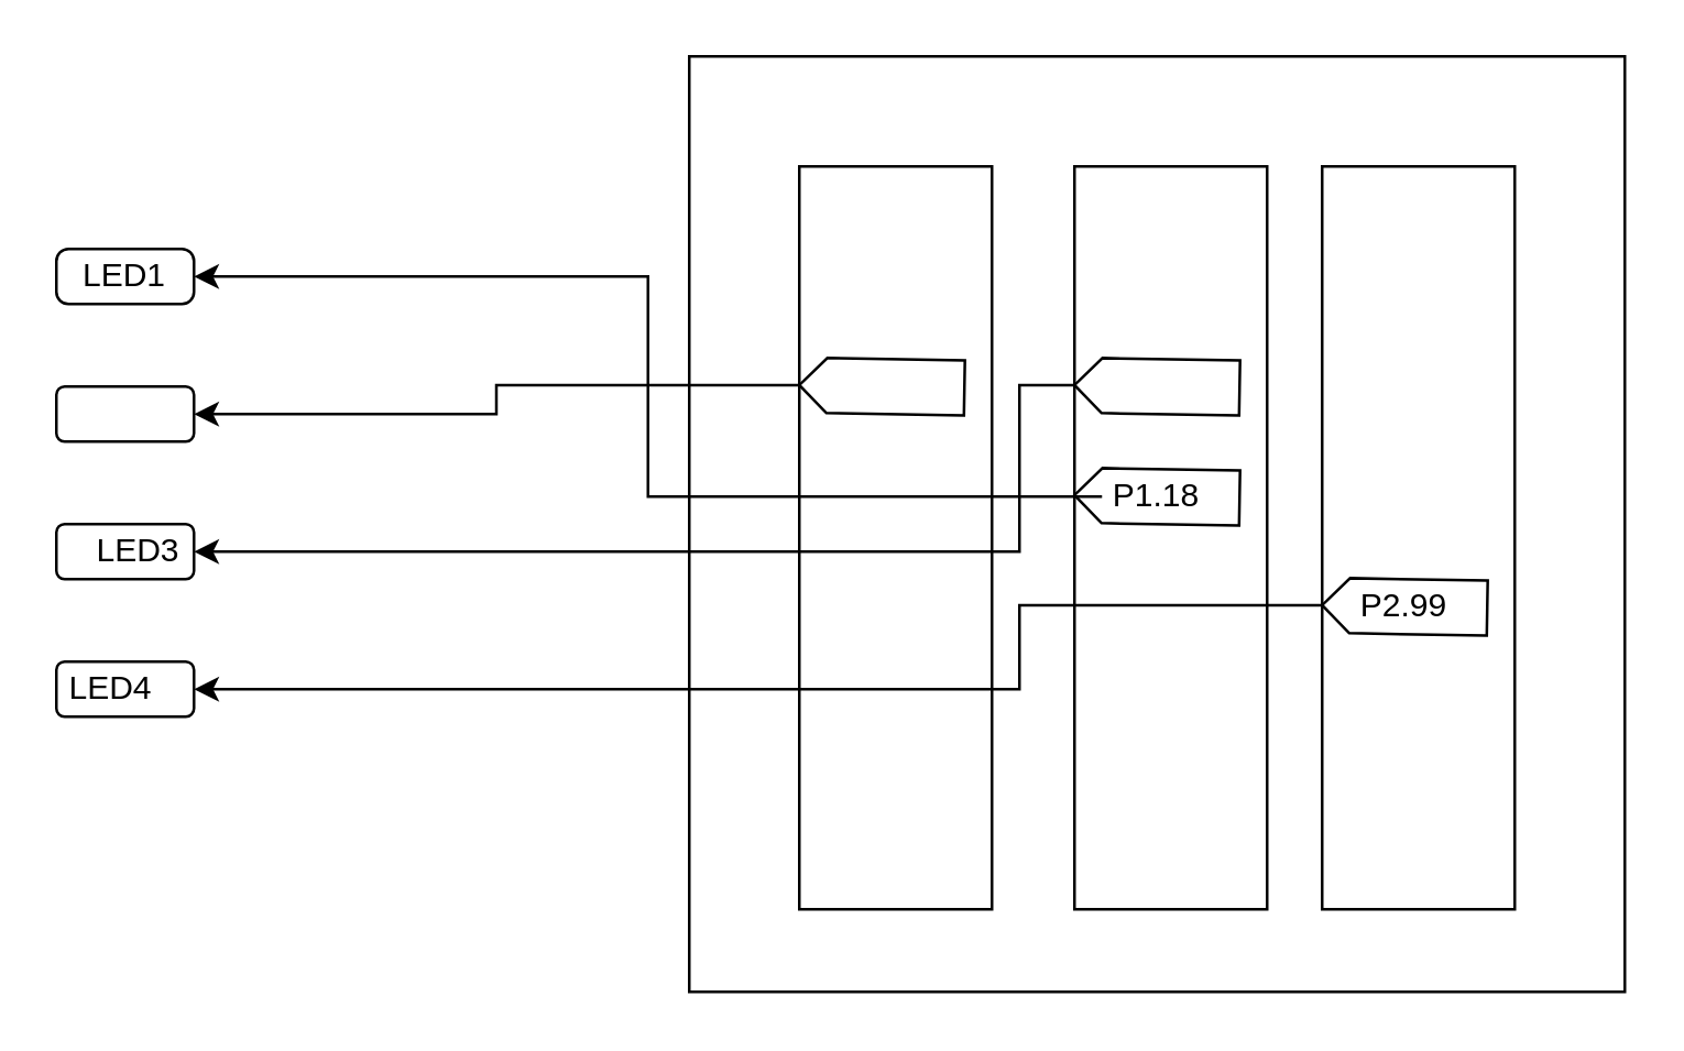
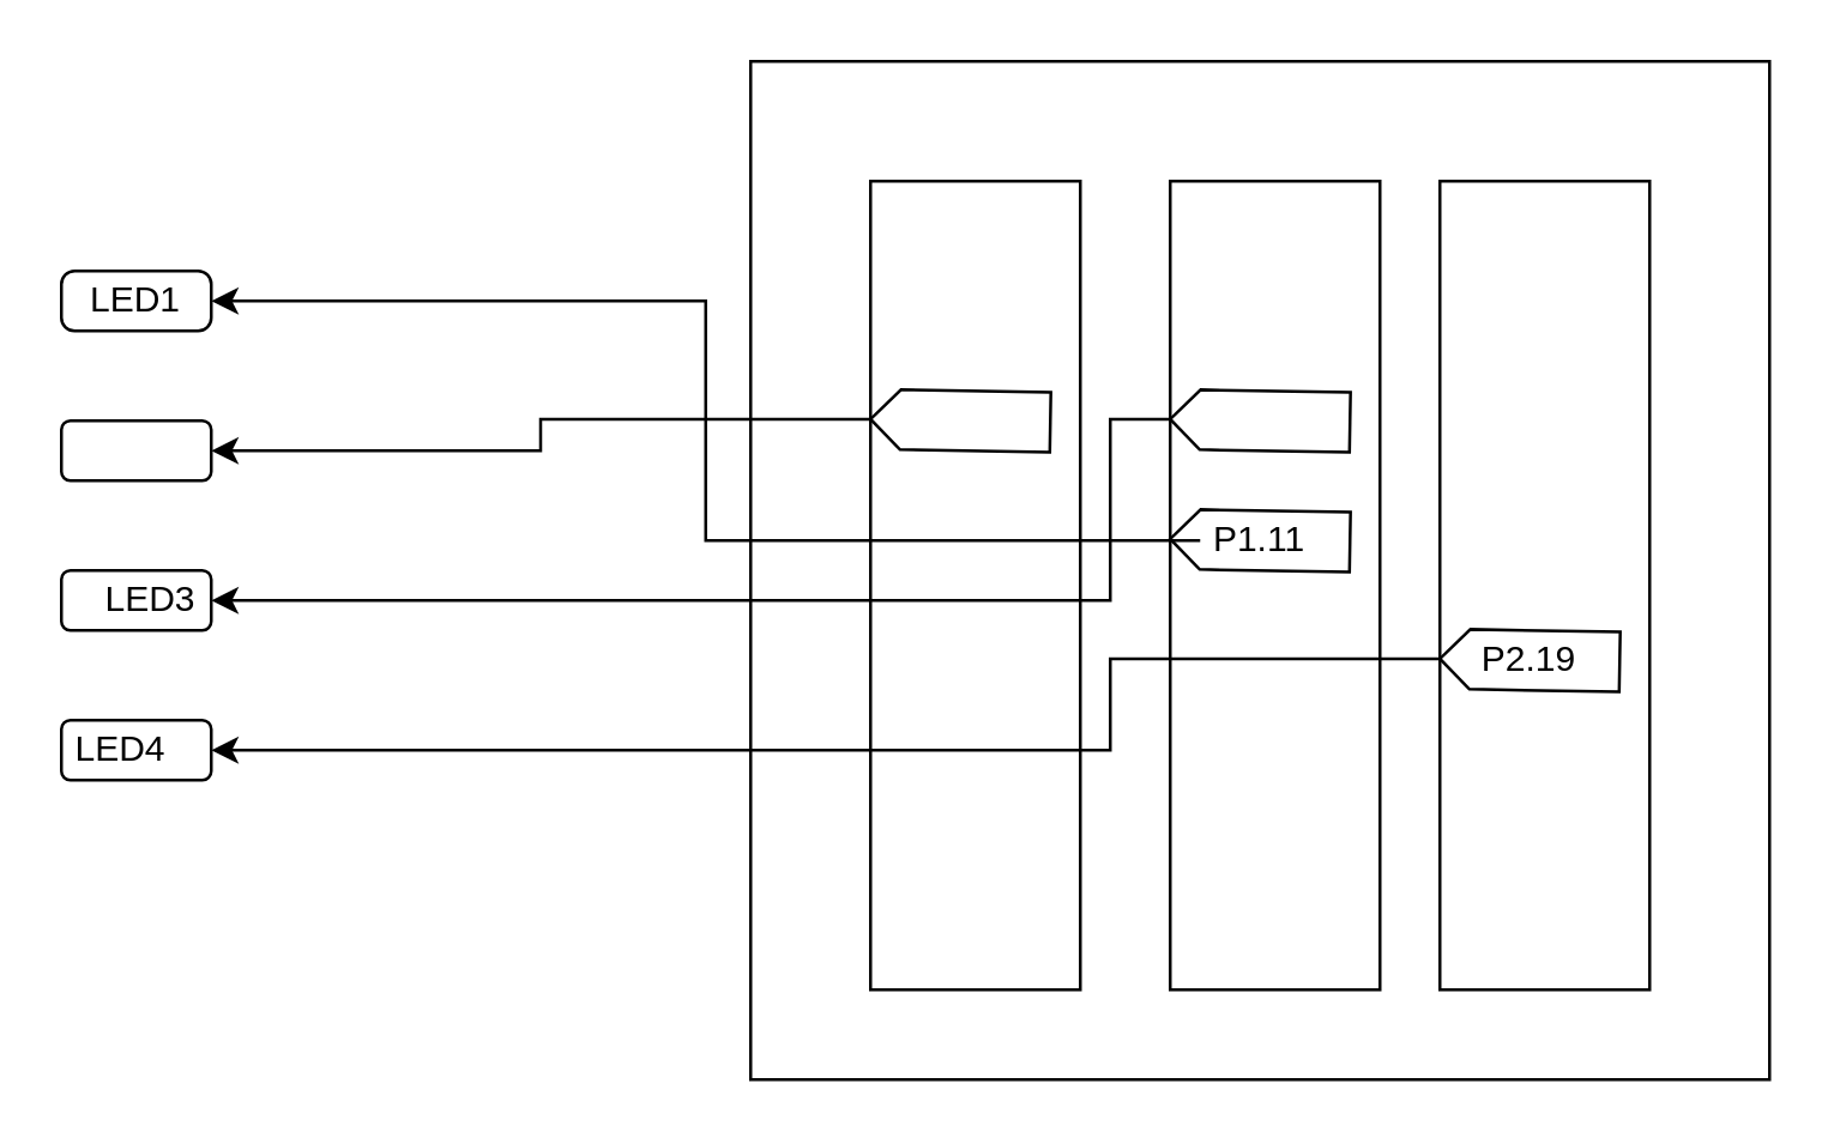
- <mxCell id="22" value="P1.18" style="text;html=1;strokeColor=none;fillColor=none;align=center;verticalAlign=middle;whiteSpace=wrap;rounded=0;" vertex="1" parent="1"><mxGeometry x="400" y="170" width="40" height="20" as="geometry" /></mxCell>
+ <mxCell id="22" value="P1.11" style="text;html=1;strokeColor=none;fillColor=none;align=center;verticalAlign=middle;whiteSpace=wrap;rounded=0;" vertex="1" parent="1"><mxGeometry x="400" y="170" width="40" height="20" as="geometry" /></mxCell>
- <mxCell id="20" value="P2.99" style="text;html=1;strokeColor=none;fillColor=none;align=center;verticalAlign=middle;whiteSpace=wrap;rounded=0;" vertex="1" parent="1"><mxGeometry x="490" y="210" width="40" height="20" as="geometry" /></mxCell>
+ <mxCell id="20" value="P2.19" style="text;html=1;strokeColor=none;fillColor=none;align=center;verticalAlign=middle;whiteSpace=wrap;rounded=0;" vertex="1" parent="1"><mxGeometry x="490" y="210" width="40" height="20" as="geometry" /></mxCell>
